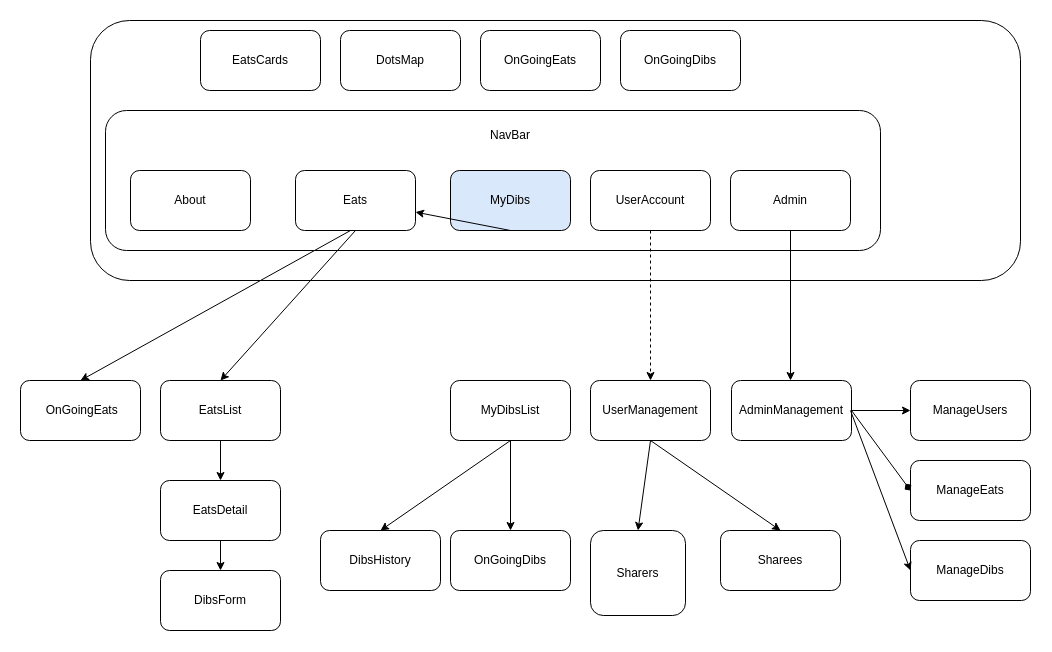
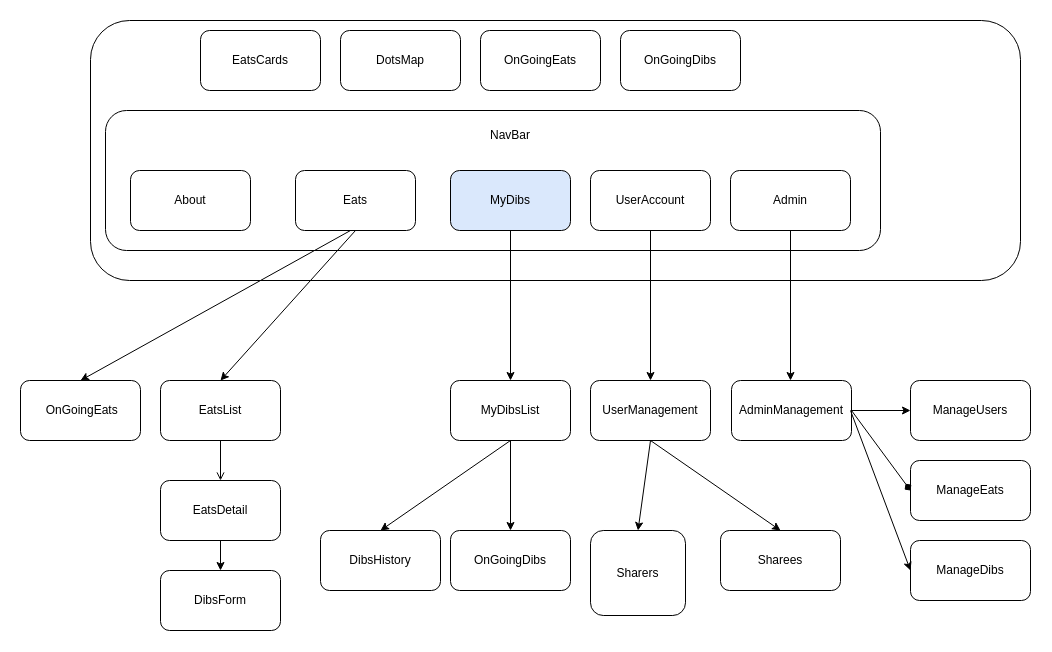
- <mxCell id="31" value="" style="endArrow=classic;html=1;exitX=0.5;exitY=1;exitDx=0;exitDy=0;" edge="1" parent="1" source="25" target="5"><mxGeometry width="50" height="50" relative="1" as="geometry"><mxPoint x="520" y="520" as="sourcePoint" /><mxPoint x="570" y="470" as="targetPoint" /></mxGeometry></mxCell>
+ <mxCell id="31" value="" style="endArrow=classic;html=1;exitX=0.5;exitY=1;exitDx=0;exitDy=0;entryX=0.5;entryY=0;entryDx=0;entryDy=0;" edge="1" parent="1" source="25" target="30"><mxGeometry width="50" height="50" relative="1" as="geometry"><mxPoint x="520" y="520" as="sourcePoint" /><mxPoint x="570" y="470" as="targetPoint" /></mxGeometry></mxCell>
- <mxCell id="10" value="" style="endArrow=classic;html=1;exitX=0.5;exitY=1;exitDx=0;exitDy=0;entryX=0.5;entryY=0;entryDx=0;entryDy=0;dashed=1;" edge="1" parent="1" source="6" target="13"><mxGeometry width="50" height="50" relative="1" as="geometry"><mxPoint x="460" y="360" as="sourcePoint" /><mxPoint x="610" y="380" as="targetPoint" /></mxGeometry></mxCell>
+ <mxCell id="10" value="" style="endArrow=classic;html=1;exitX=0.5;exitY=1;exitDx=0;exitDy=0;entryX=0.5;entryY=0;entryDx=0;entryDy=0;" edge="1" parent="1" source="6" target="13"><mxGeometry width="50" height="50" relative="1" as="geometry"><mxPoint x="460" y="360" as="sourcePoint" /><mxPoint x="610" y="380" as="targetPoint" /></mxGeometry></mxCell>
- <mxCell id="27" value="" style="endArrow=classic;html=1;exitX=0.5;exitY=1;exitDx=0;exitDy=0;entryX=0.5;entryY=0;entryDx=0;entryDy=0;" edge="1" parent="1" source="12" target="26"><mxGeometry width="50" height="50" relative="1" as="geometry"><mxPoint x="520" y="520" as="sourcePoint" /><mxPoint x="570" y="470" as="targetPoint" /></mxGeometry></mxCell>
+ <mxCell id="27" value="" style="endArrow=open;html=1;exitX=0.5;exitY=1;exitDx=0;exitDy=0;entryX=0.5;entryY=0;entryDx=0;entryDy=0;" edge="1" parent="1" source="12" target="26"><mxGeometry width="50" height="50" relative="1" as="geometry"><mxPoint x="520" y="520" as="sourcePoint" /><mxPoint x="570" y="470" as="targetPoint" /></mxGeometry></mxCell>
